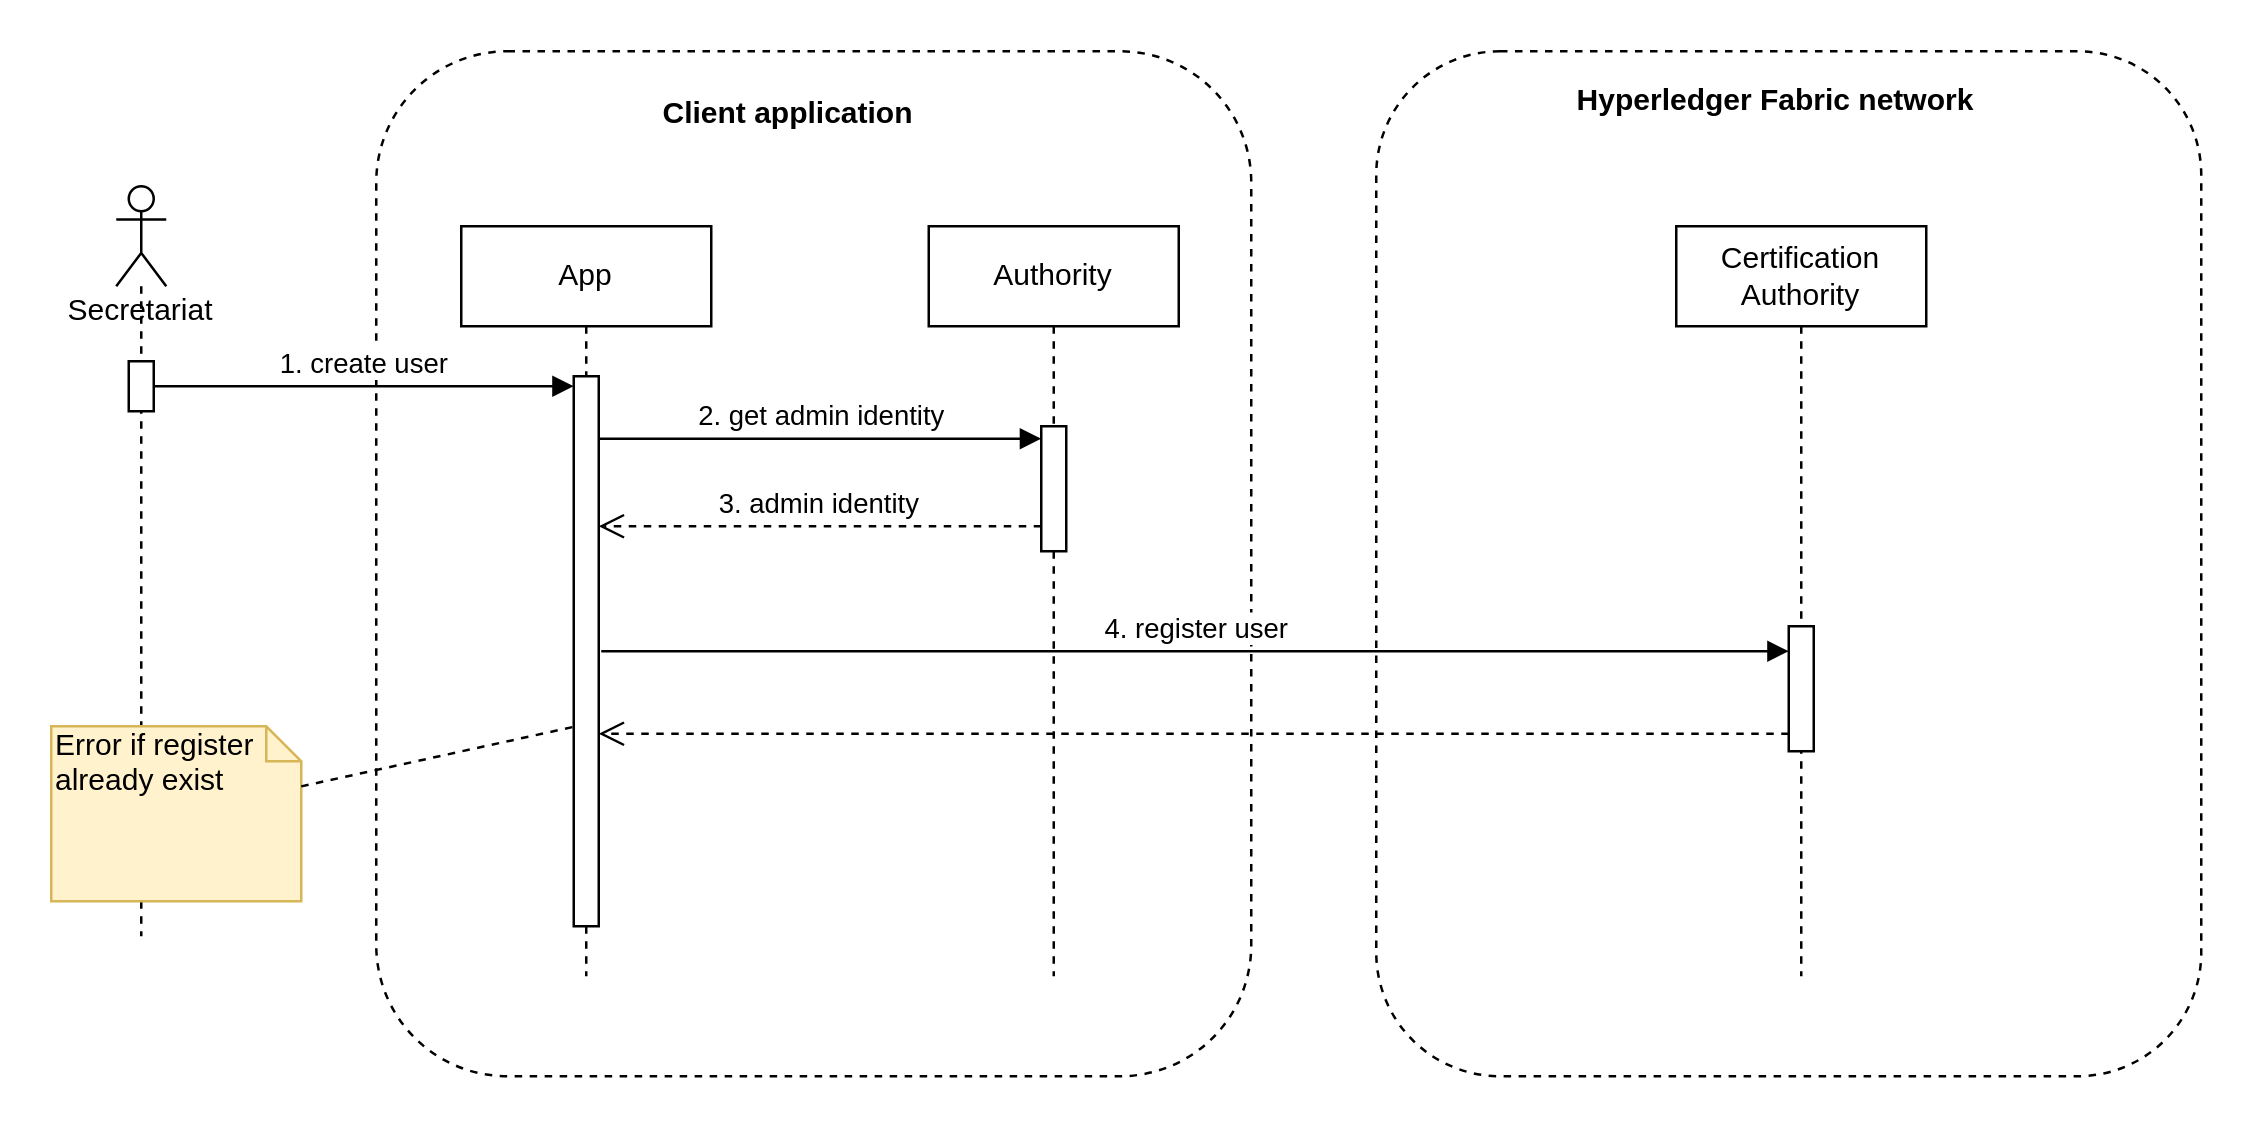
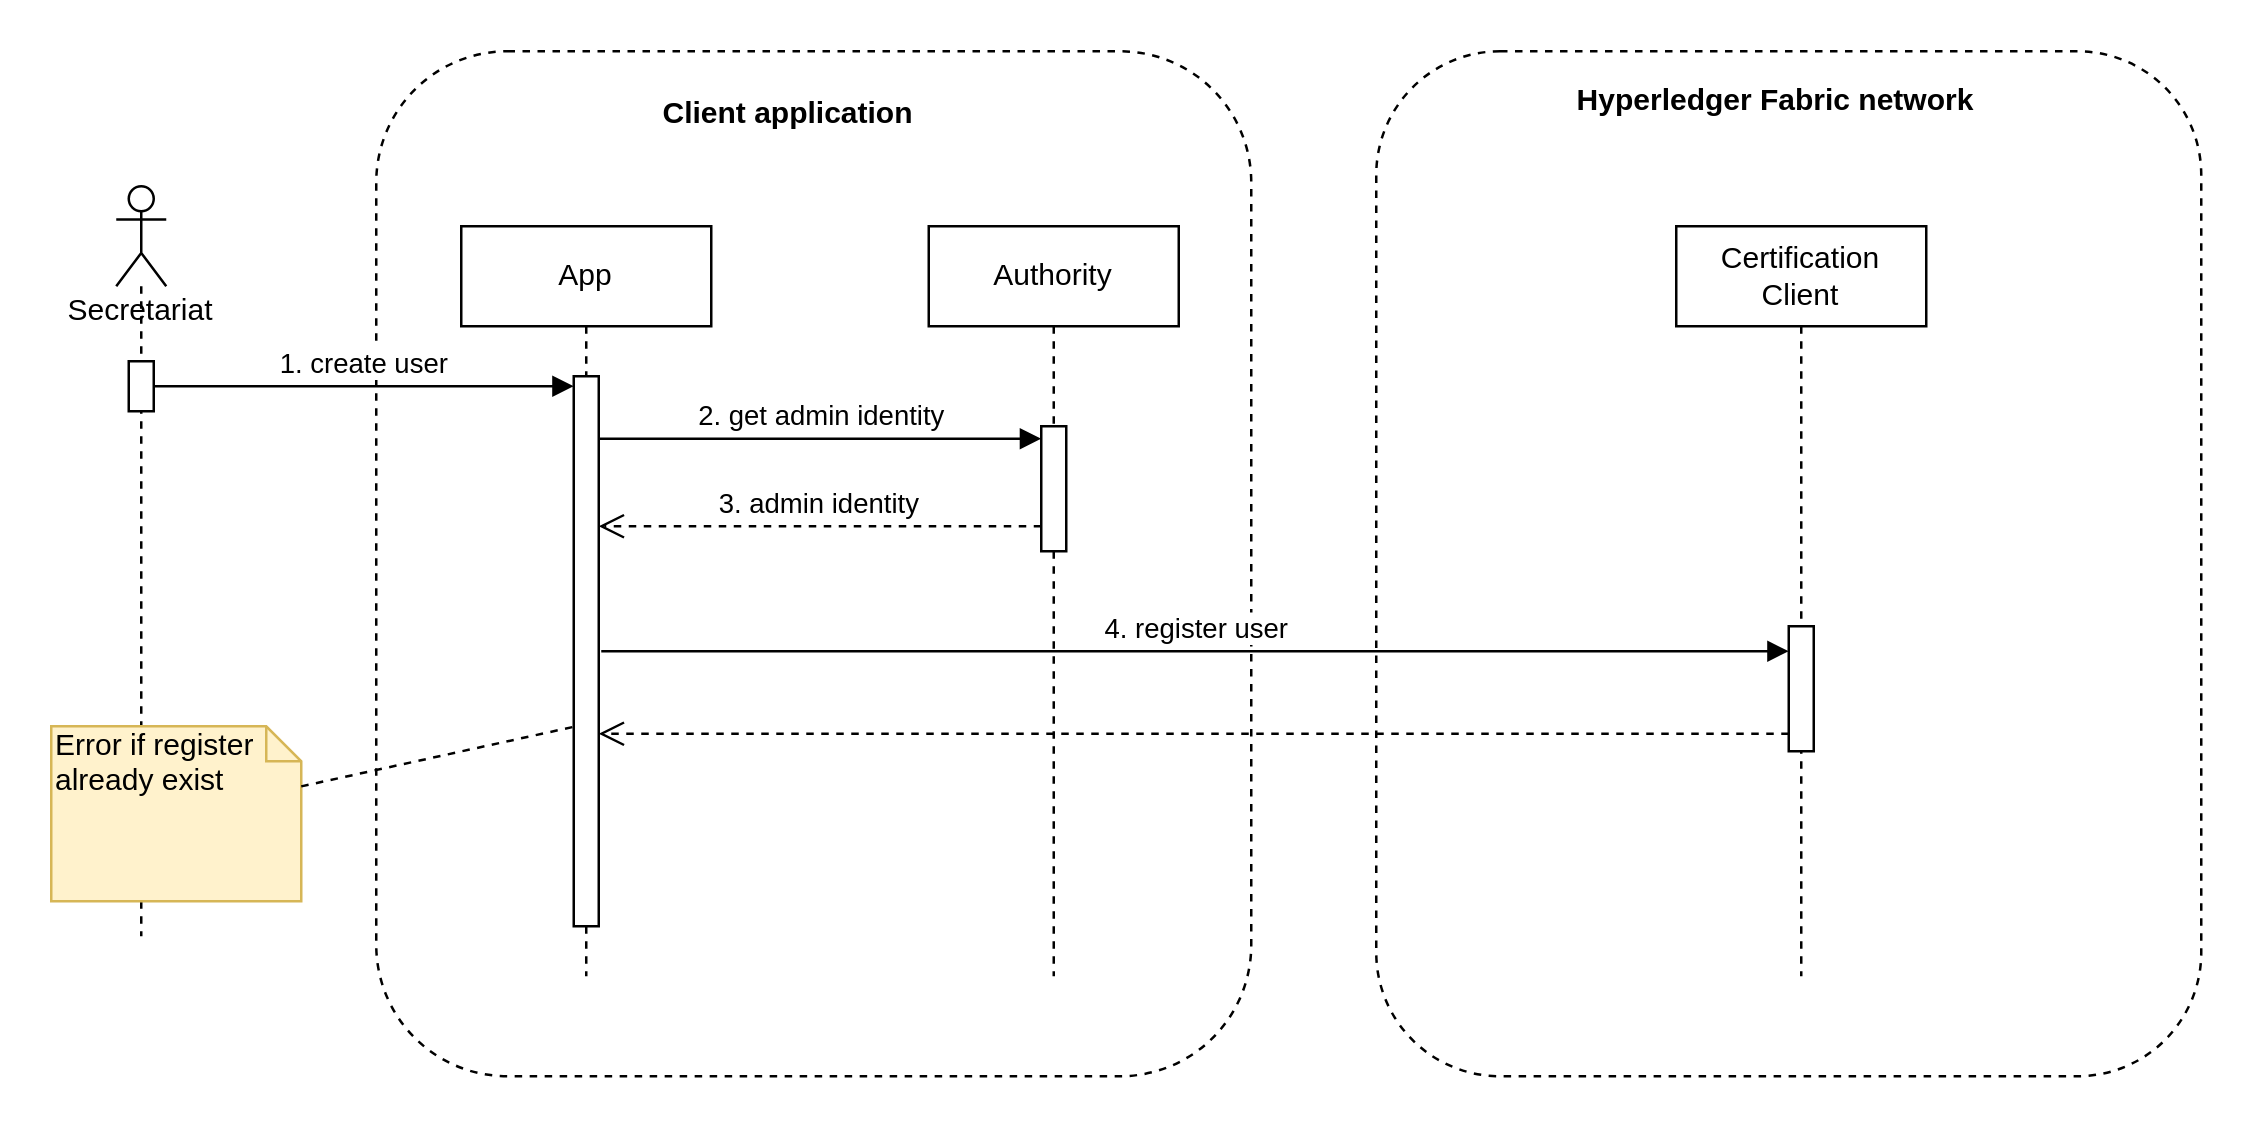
- <mxCell id="8" value="Certification&lt;br&gt;Authority" style="shape=umlLifeline;perimeter=lifelinePerimeter;whiteSpace=wrap;html=1;container=1;collapsible=0;recursiveResize=0;outlineConnect=0;" parent="1" vertex="1"><mxGeometry x="670" y="90" width="100" height="300" as="geometry" /></mxCell>
+ <mxCell id="8" value="Certification&lt;br&gt;Client" style="shape=umlLifeline;perimeter=lifelinePerimeter;whiteSpace=wrap;html=1;container=1;collapsible=0;recursiveResize=0;outlineConnect=0;" parent="1" vertex="1"><mxGeometry x="670" y="90" width="100" height="300" as="geometry" /></mxCell>
